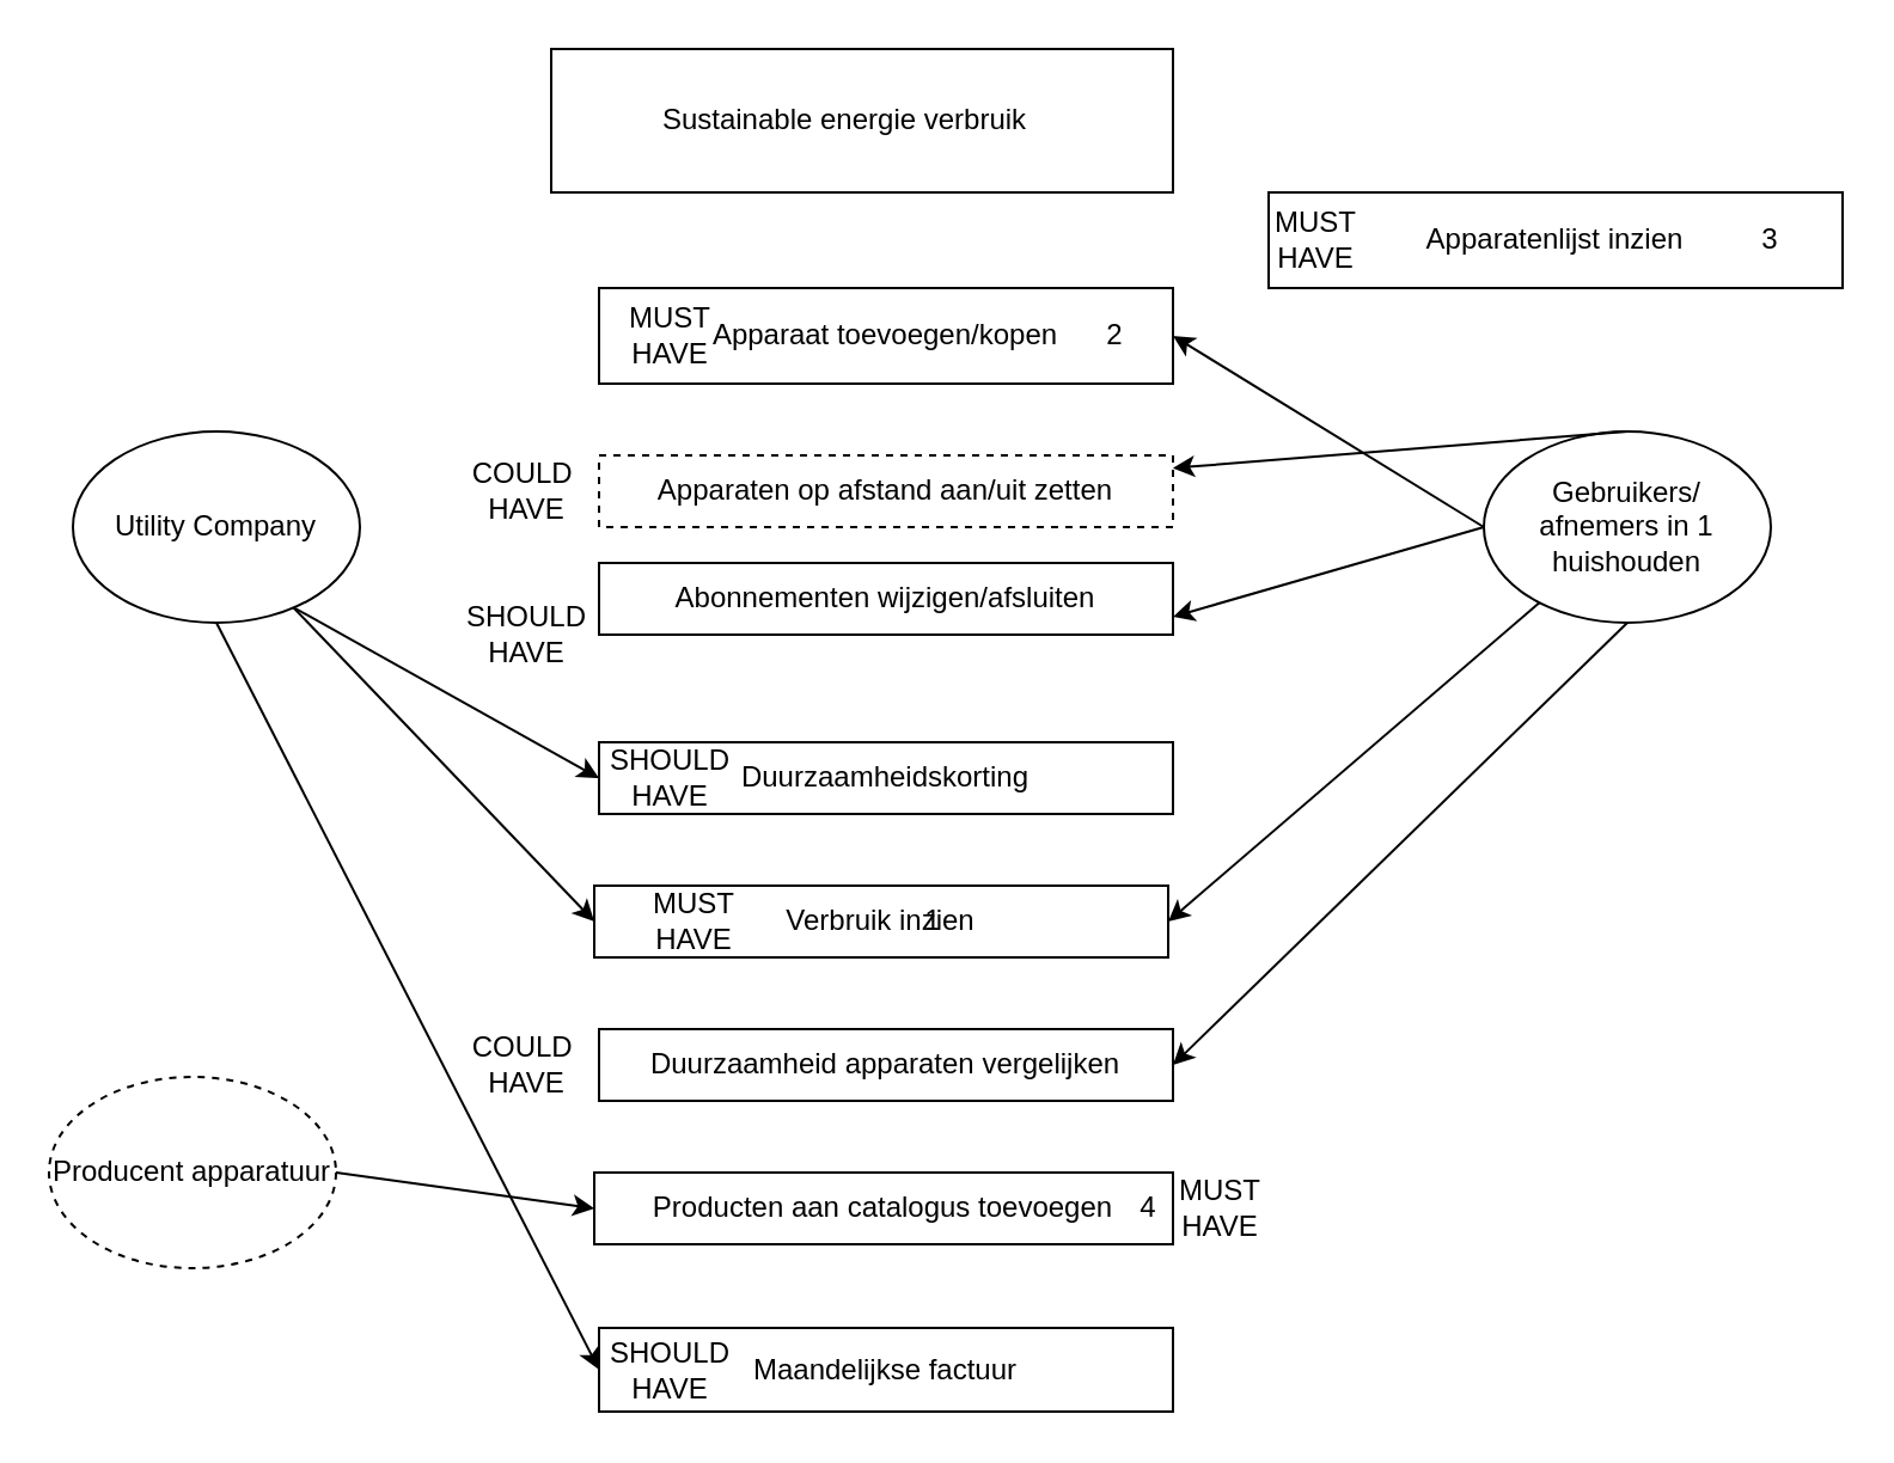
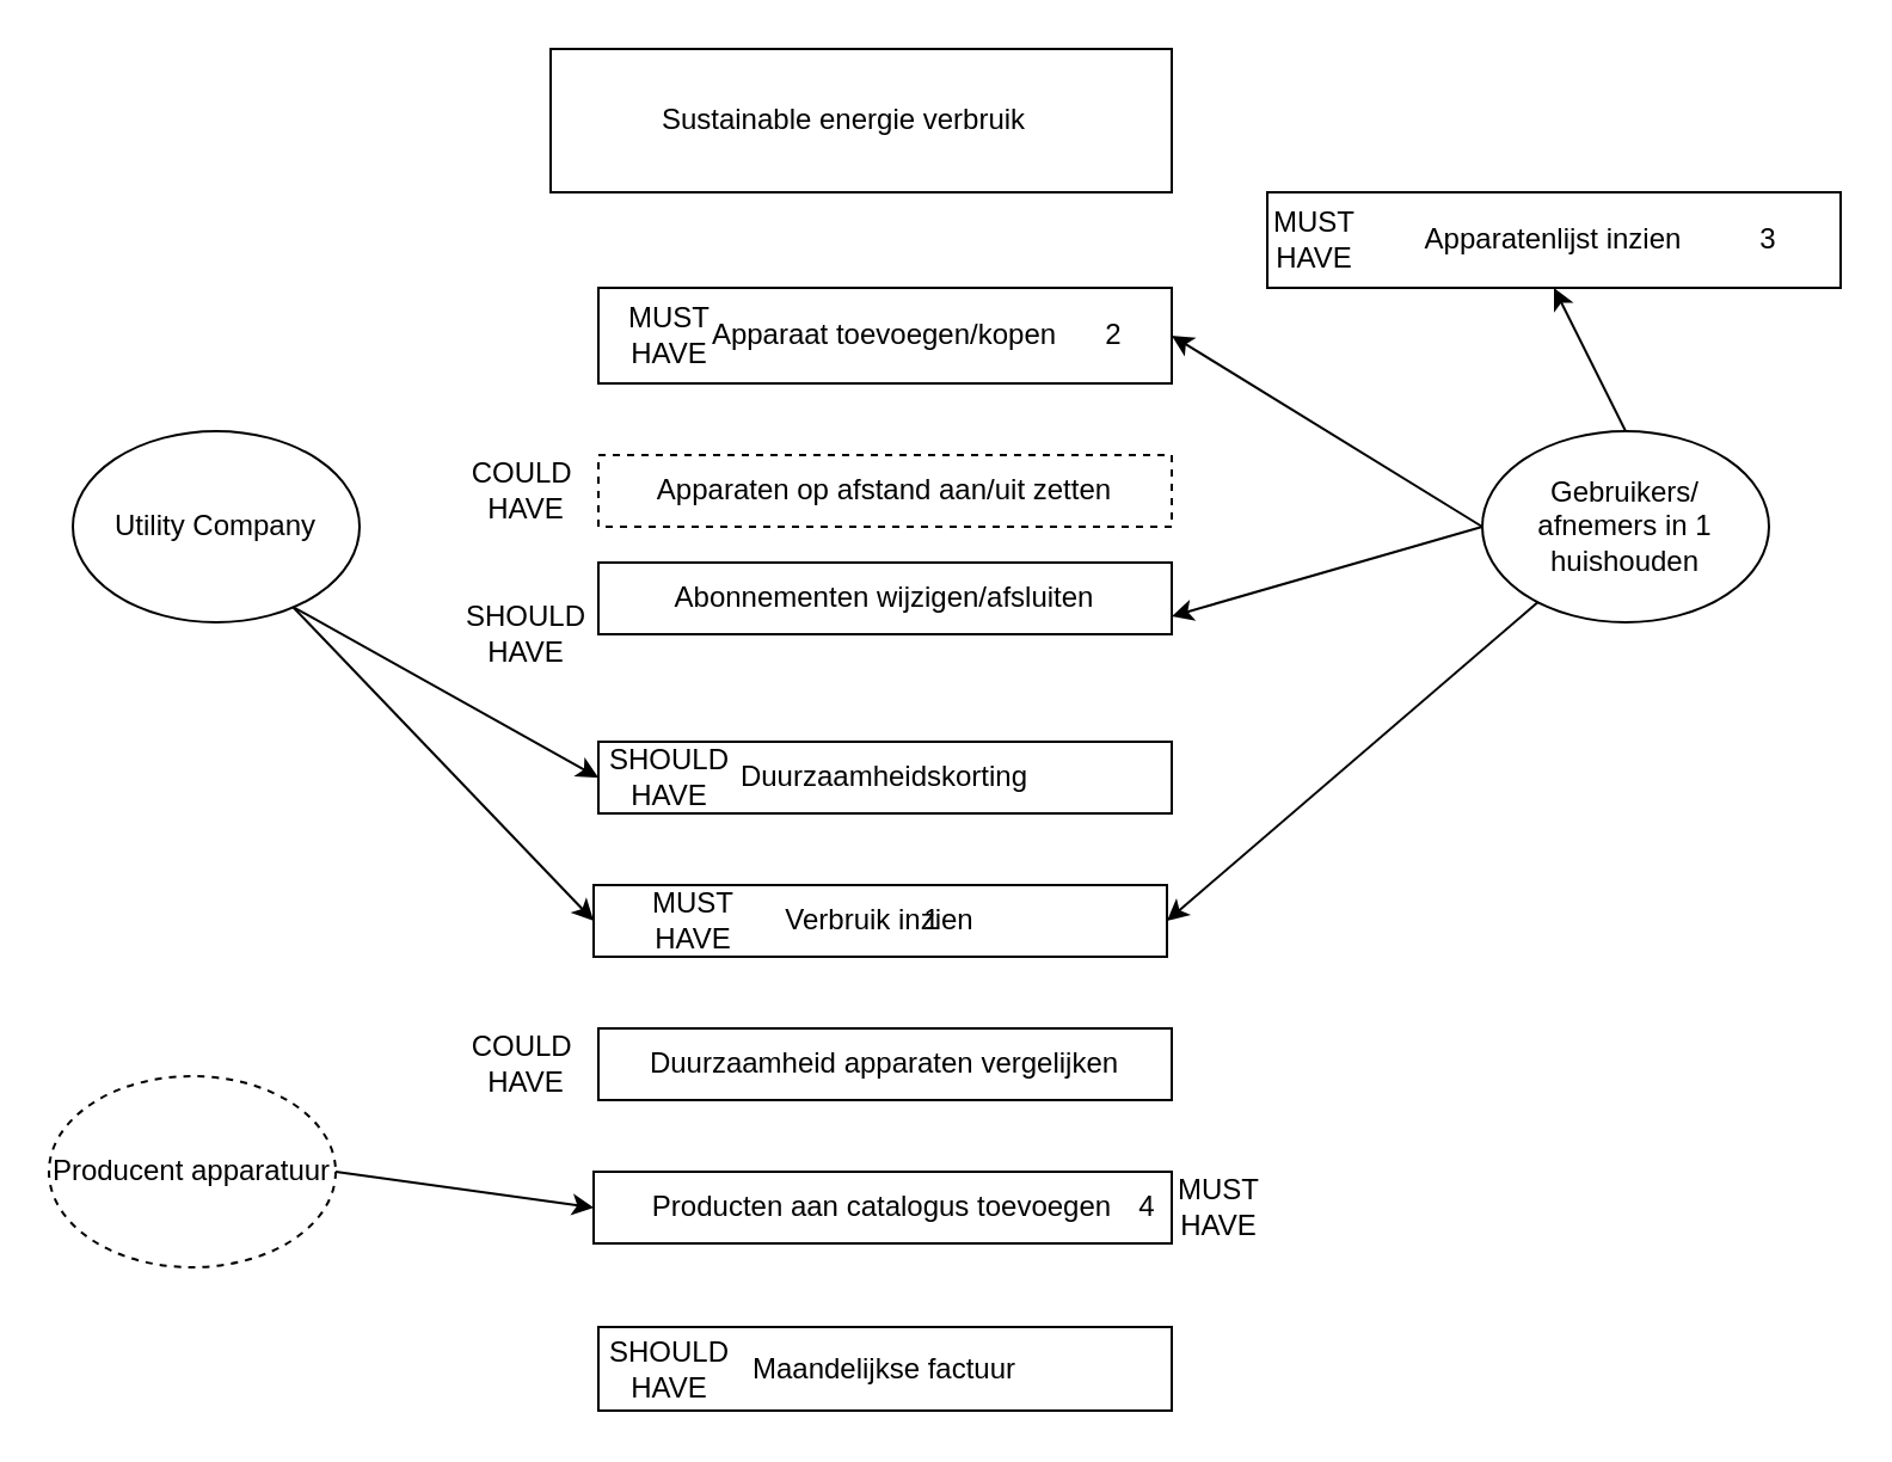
- <mxCell id="35" value="" style="endArrow=classic;html=1;exitX=0.5;exitY=0;exitDx=0;exitDy=0;" parent="1" source="10" target="5" edge="1"><mxGeometry width="50" height="50" relative="1" as="geometry"><mxPoint x="360" y="360" as="sourcePoint" /><mxPoint x="410" y="310" as="targetPoint" /></mxGeometry></mxCell>
+ <mxCell id="35" value="" style="endArrow=classic;html=1;exitX=0.5;exitY=0;exitDx=0;exitDy=0;entryX=0.5;entryY=1;entryDx=0;entryDy=0;" parent="1" source="10" target="34" edge="1"><mxGeometry width="50" height="50" relative="1" as="geometry"><mxPoint x="360" y="360" as="sourcePoint" /><mxPoint x="410" y="310" as="targetPoint" /></mxGeometry></mxCell>
- <mxCell id="20" value="" style="endArrow=classic;html=1;exitX=0.5;exitY=1;exitDx=0;exitDy=0;entryX=1;entryY=0.5;entryDx=0;entryDy=0;" parent="1" source="10" target="16" edge="1"><mxGeometry width="50" height="50" relative="1" as="geometry"><mxPoint x="360" y="360" as="sourcePoint" /><mxPoint x="410" y="310" as="targetPoint" /></mxGeometry></mxCell>
- <mxCell id="22" value="" style="endArrow=classic;html=1;exitX=0.5;exitY=1;exitDx=0;exitDy=0;entryX=0;entryY=0.5;entryDx=0;entryDy=0;" parent="1" source="9" target="21" edge="1"><mxGeometry width="50" height="50" relative="1" as="geometry"><mxPoint x="360" y="470" as="sourcePoint" /><mxPoint x="410" y="420" as="targetPoint" /></mxGeometry></mxCell>
